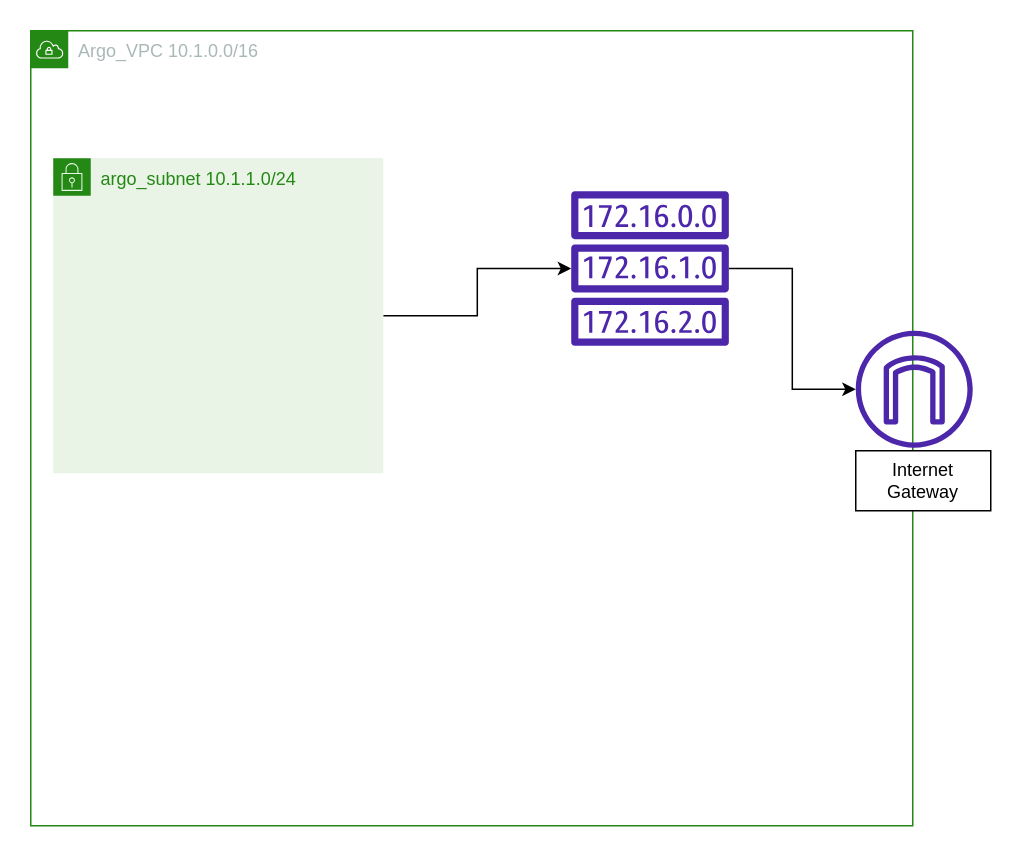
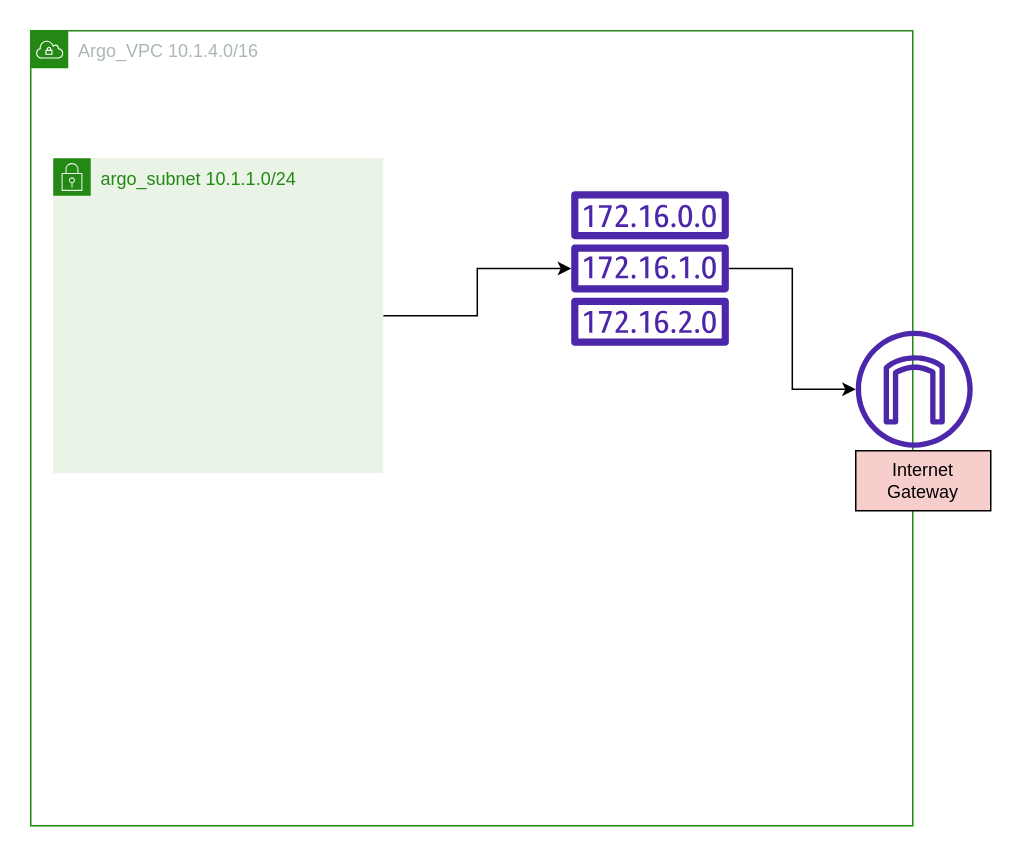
- <mxCell id="2" value="Argo_VPC 10.1.0.0/16" style="points=[[0,0],[0.25,0],[0.5,0],[0.75,0],[1,0],[1,0.25],[1,0.5],[1,0.75],[1,1],[0.75,1],[0.5,1],[0.25,1],[0,1],[0,0.75],[0,0.5],[0,0.25]];outlineConnect=0;gradientColor=none;html=1;whiteSpace=wrap;fontSize=12;fontStyle=0;container=1;pointerEvents=0;collapsible=0;recursiveResize=0;shape=mxgraph.aws4.group;grIcon=mxgraph.aws4.group_vpc;strokeColor=#248814;fillColor=none;verticalAlign=top;align=left;spacingLeft=30;fontColor=#AAB7B8;dashed=0;" vertex="1" parent="1"><mxGeometry x="20" y="20" width="588" height="530" as="geometry" /></mxCell>
+ <mxCell id="2" value="Argo_VPC 10.1.4.0/16" style="points=[[0,0],[0.25,0],[0.5,0],[0.75,0],[1,0],[1,0.25],[1,0.5],[1,0.75],[1,1],[0.75,1],[0.5,1],[0.25,1],[0,1],[0,0.75],[0,0.5],[0,0.25]];outlineConnect=0;gradientColor=none;html=1;whiteSpace=wrap;fontSize=12;fontStyle=0;container=1;pointerEvents=0;collapsible=0;recursiveResize=0;shape=mxgraph.aws4.group;grIcon=mxgraph.aws4.group_vpc;strokeColor=#248814;fillColor=none;verticalAlign=top;align=left;spacingLeft=30;fontColor=#AAB7B8;dashed=0;" vertex="1" parent="1"><mxGeometry x="20" y="20" width="588" height="530" as="geometry" /></mxCell>
- <mxCell id="8" value="Internet&lt;br&gt;Gateway" style="rounded=0;whiteSpace=wrap;html=1;" vertex="1" parent="1"><mxGeometry x="570" y="300" width="90" height="40" as="geometry" /></mxCell>
+ <mxCell id="8" value="Internet&lt;br&gt;Gateway" style="rounded=0;whiteSpace=wrap;html=1;fillColor=#f8cecc;" vertex="1" parent="1"><mxGeometry x="570" y="300" width="90" height="40" as="geometry" /></mxCell>
